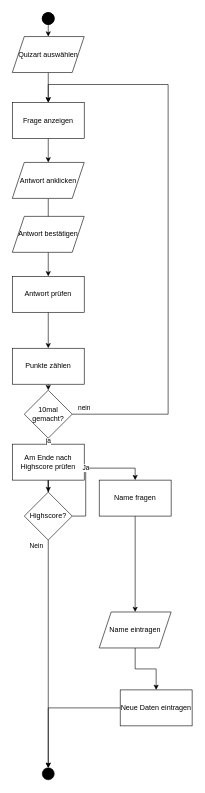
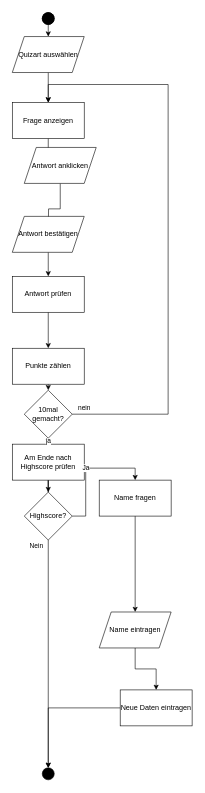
- <mxCell id="10" value="Antwort anklicken" style="shape=parallelogram;perimeter=parallelogramPerimeter;whiteSpace=wrap;html=1;fixedSize=1;" vertex="1" parent="1"><mxGeometry x="20" y="270" width="120" height="60" as="geometry" /></mxCell>
+ <mxCell id="10" value="Antwort anklicken" style="shape=parallelogram;perimeter=parallelogramPerimeter;whiteSpace=wrap;html=1;fixedSize=1;" vertex="1" parent="1"><mxGeometry x="40" y="245" width="120" height="60" as="geometry" /></mxCell>
